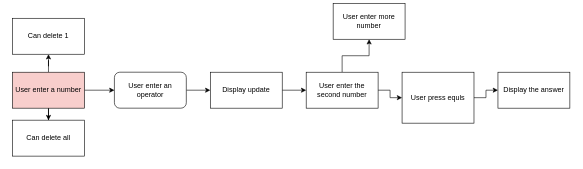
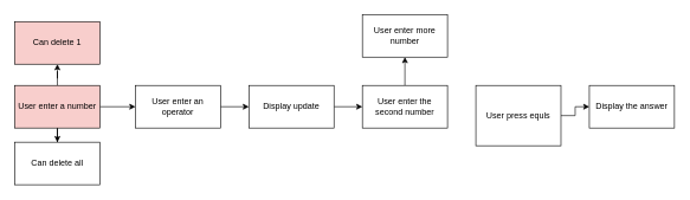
- <mxCell id="11" value="User enter more number" style="rounded=0;whiteSpace=wrap;html=1;" vertex="1" parent="1"><mxGeometry x="555" y="5" width="120" height="60" as="geometry" /></mxCell>
+ <mxCell id="11" value="User enter more number" style="rounded=0;whiteSpace=wrap;html=1;" vertex="1" parent="1"><mxGeometry x="510" y="20" width="120" height="60" as="geometry" /></mxCell>
- <mxCell id="17" value="Can delete 1" style="rounded=0;whiteSpace=wrap;html=1;" vertex="1" parent="1"><mxGeometry x="20" y="30" width="120" height="60" as="geometry" /></mxCell>
+ <mxCell id="17" value="Can delete 1" style="rounded=0;whiteSpace=wrap;html=1;fillColor=#f8cecc;" vertex="1" parent="1"><mxGeometry x="20" y="30" width="120" height="60" as="geometry" /></mxCell>
- <mxCell id="7" value="User enter an operator" style="whiteSpace=wrap;html=1;rounded=1;" vertex="1" parent="1"><mxGeometry x="190" y="120" width="120" height="60" as="geometry" /></mxCell>
+ <mxCell id="7" value="User enter an operator" style="rounded=0;whiteSpace=wrap;html=1;" vertex="1" parent="1"><mxGeometry x="190" y="120" width="120" height="60" as="geometry" /></mxCell>
- <mxCell id="9" value="" style="edgeStyle=orthogonalEdgeStyle;rounded=0;orthogonalLoop=1;jettySize=auto;html=1;" edge="1" parent="1" source="10" target="13"><mxGeometry relative="1" as="geometry" /></mxCell>
